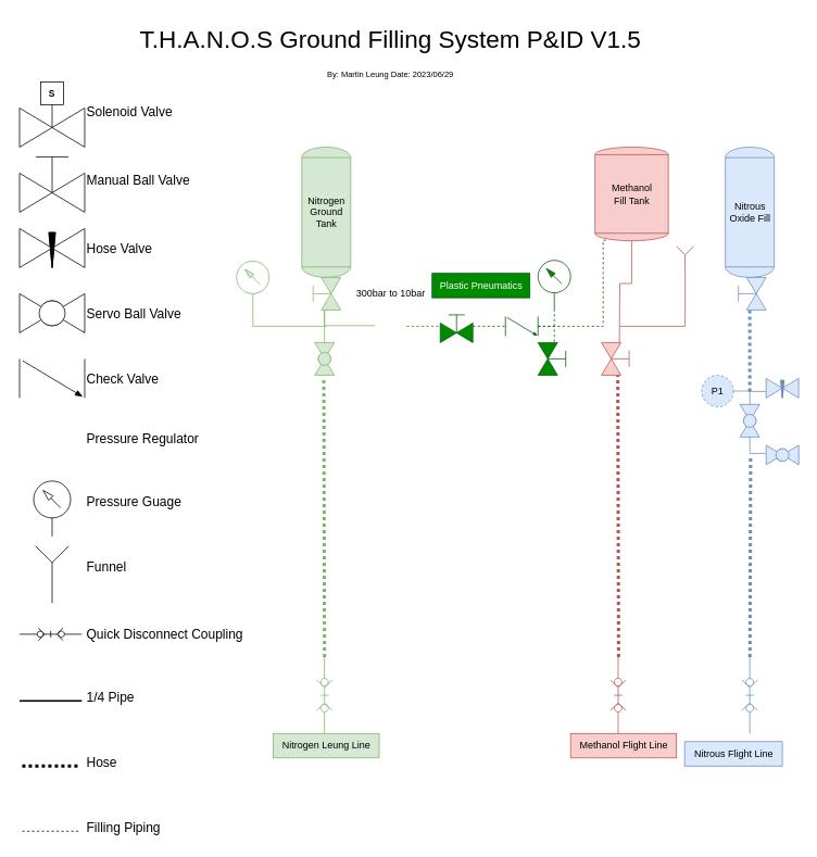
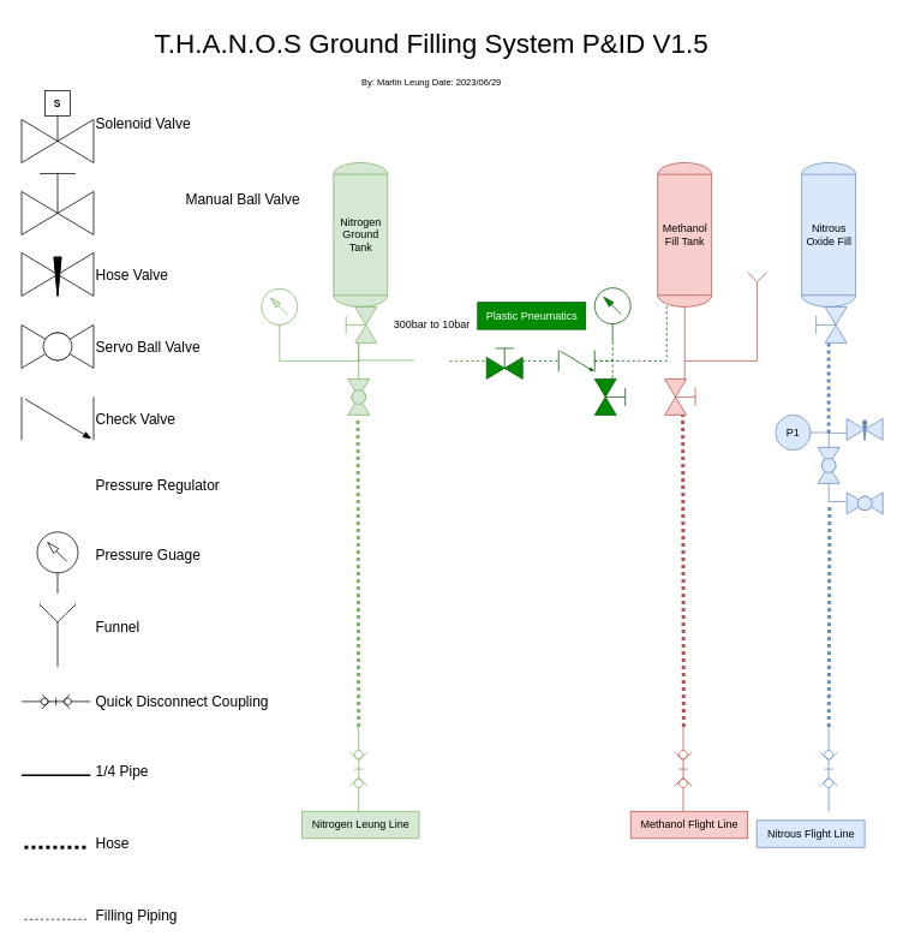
- <mxCell id="50" value="Manual Ball Valve" style="text;html=1;align=left;verticalAlign=middle;resizable=0;points=[];autosize=1;fontSize=16;" parent="1" vertex="1"><mxGeometry x="103.51" y="205" width="150" height="30" as="geometry" /></mxCell>
+ <mxCell id="50" value="Manual Ball Valve" style="text;html=1;align=left;verticalAlign=middle;resizable=0;points=[];autosize=1;fontSize=16;" parent="1" vertex="1"><mxGeometry x="203.51" y="205" width="150" height="30" as="geometry" /></mxCell>
- <mxCell id="3" value="Methanol&lt;br&gt;Fill Tank" style="shape=mxgraph.pid.vessels.tank;html=1;pointerEvents=1;align=center;verticalLabelPosition=middle;verticalAlign=middle;dashed=0;labelPosition=center;fillColor=#f8cecc;strokeColor=#b85450;" parent="1" vertex="1"><mxGeometry x="730" y="180" width="90" height="115" as="geometry" /></mxCell>
+ <mxCell id="3" value="Methanol&lt;br&gt;Fill Tank" style="shape=mxgraph.pid.vessels.tank;html=1;pointerEvents=1;align=center;verticalLabelPosition=middle;verticalAlign=middle;dashed=0;labelPosition=center;fillColor=#f8cecc;strokeColor=#b85450;" parent="1" vertex="1"><mxGeometry x="730" y="180" width="60" height="160" as="geometry" /></mxCell>
- <mxCell id="67" value="P1" style="ellipse;whiteSpace=wrap;html=1;aspect=fixed;fillColor=#dae8fc;strokeColor=#6c8ebf;dashed=1;" vertex="1" parent="1"><mxGeometry x="861" y="460" width="39" height="39" as="geometry" /></mxCell>
+ <mxCell id="67" value="P1" style="ellipse;whiteSpace=wrap;html=1;aspect=fixed;fillColor=#dae8fc;strokeColor=#6c8ebf;" vertex="1" parent="1"><mxGeometry x="861" y="460" width="39" height="39" as="geometry" /></mxCell>
